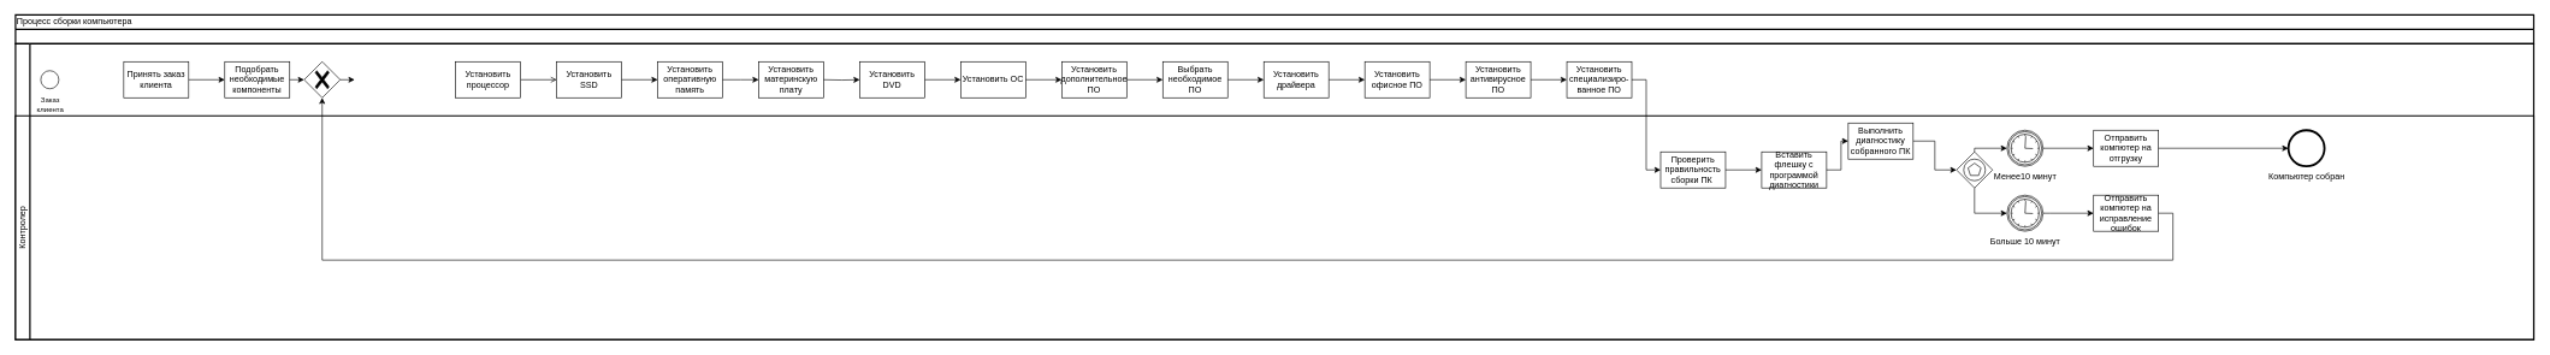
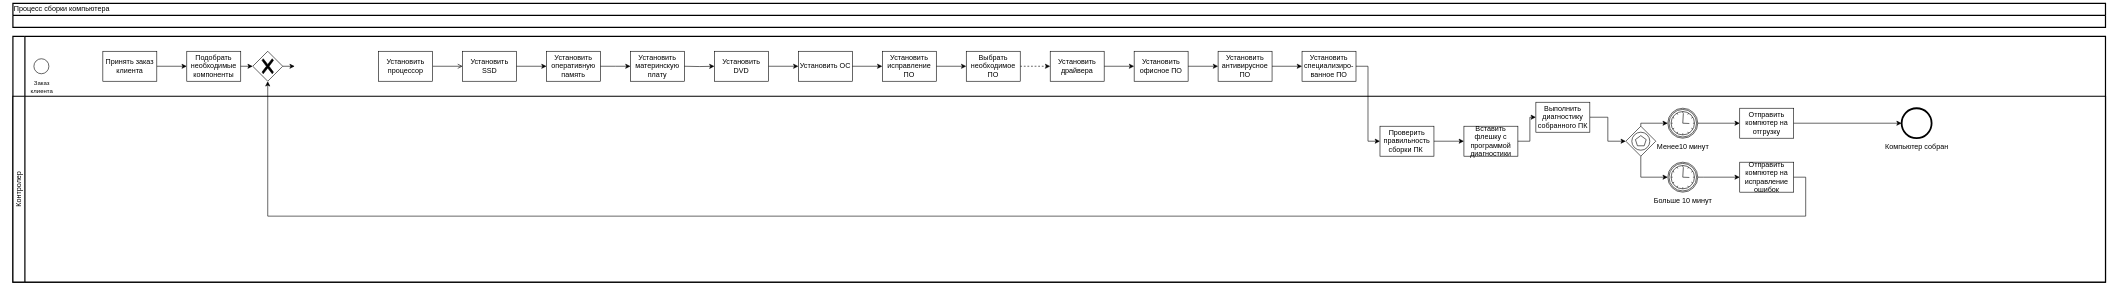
- <mxCell id="2" value="Процесс сборки компьютера" style="swimlane;html=1;startSize=20;fontStyle=0;collapsible=0;horizontal=1;swimlaneLine=1;strokeWidth=2;swimlaneFillColor=#ffffff;whiteSpace=wrap;align=left;" parent="1" vertex="1"><mxGeometry x="20" y="20" width="3490" height="40" as="geometry" /></mxCell>
+ <mxCell id="2" value="Процесс сборки компьютера" style="swimlane;html=1;startSize=20;fontStyle=0;collapsible=0;horizontal=1;swimlaneLine=1;strokeWidth=2;swimlaneFillColor=#ffffff;whiteSpace=wrap;align=left;" parent="1" vertex="1"><mxGeometry x="20" y="5" width="3490" height="40" as="geometry" /></mxCell>
- <mxCell id="40" value="Установить дополнительное ПО" style="points=[[0.25,0,0],[0.5,0,0],[0.75,0,0],[1,0.25,0],[1,0.5,0],[1,0.75,0],[0.75,1,0],[0.5,1,0],[0.25,1,0],[0,0.75,0],[0,0.5,0],[0,0.25,0]];shape=mxgraph.bpmn.task2;whiteSpace=wrap;rectStyle=rounded;size=10;html=1;container=1;expand=0;collapsible=0;taskMarker=abstract;" parent="3" vertex="1"><mxGeometry x="1450" y="25" width="90" height="50" as="geometry" /></mxCell>
+ <mxCell id="40" value="Установить исправление ПО" style="points=[[0.25,0,0],[0.5,0,0],[0.75,0,0],[1,0.25,0],[1,0.5,0],[1,0.75,0],[0.75,1,0],[0.5,1,0],[0.25,1,0],[0,0.75,0],[0,0.5,0],[0,0.25,0]];shape=mxgraph.bpmn.task2;whiteSpace=wrap;rectStyle=rounded;size=10;html=1;container=1;expand=0;collapsible=0;taskMarker=abstract;" parent="3" vertex="1"><mxGeometry x="1450" y="25" width="90" height="50" as="geometry" /></mxCell>
- <mxCell id="38" style="edgeStyle=orthogonalEdgeStyle;rounded=0;orthogonalLoop=1;jettySize=auto;html=1;exitX=1;exitY=0.5;exitDx=0;exitDy=0;exitPerimeter=0;entryX=0;entryY=0.5;entryDx=0;entryDy=0;entryPerimeter=0;" parent="3" source="41" target="42" edge="1"><mxGeometry relative="1" as="geometry" /></mxCell>
+ <mxCell id="38" style="edgeStyle=orthogonalEdgeStyle;rounded=0;orthogonalLoop=1;jettySize=auto;html=1;exitX=1;exitY=0.5;exitDx=0;exitDy=0;exitPerimeter=0;entryX=0;entryY=0.5;entryDx=0;entryDy=0;entryPerimeter=0;dashed=1;" parent="3" source="41" target="42" edge="1"><mxGeometry relative="1" as="geometry" /></mxCell>
